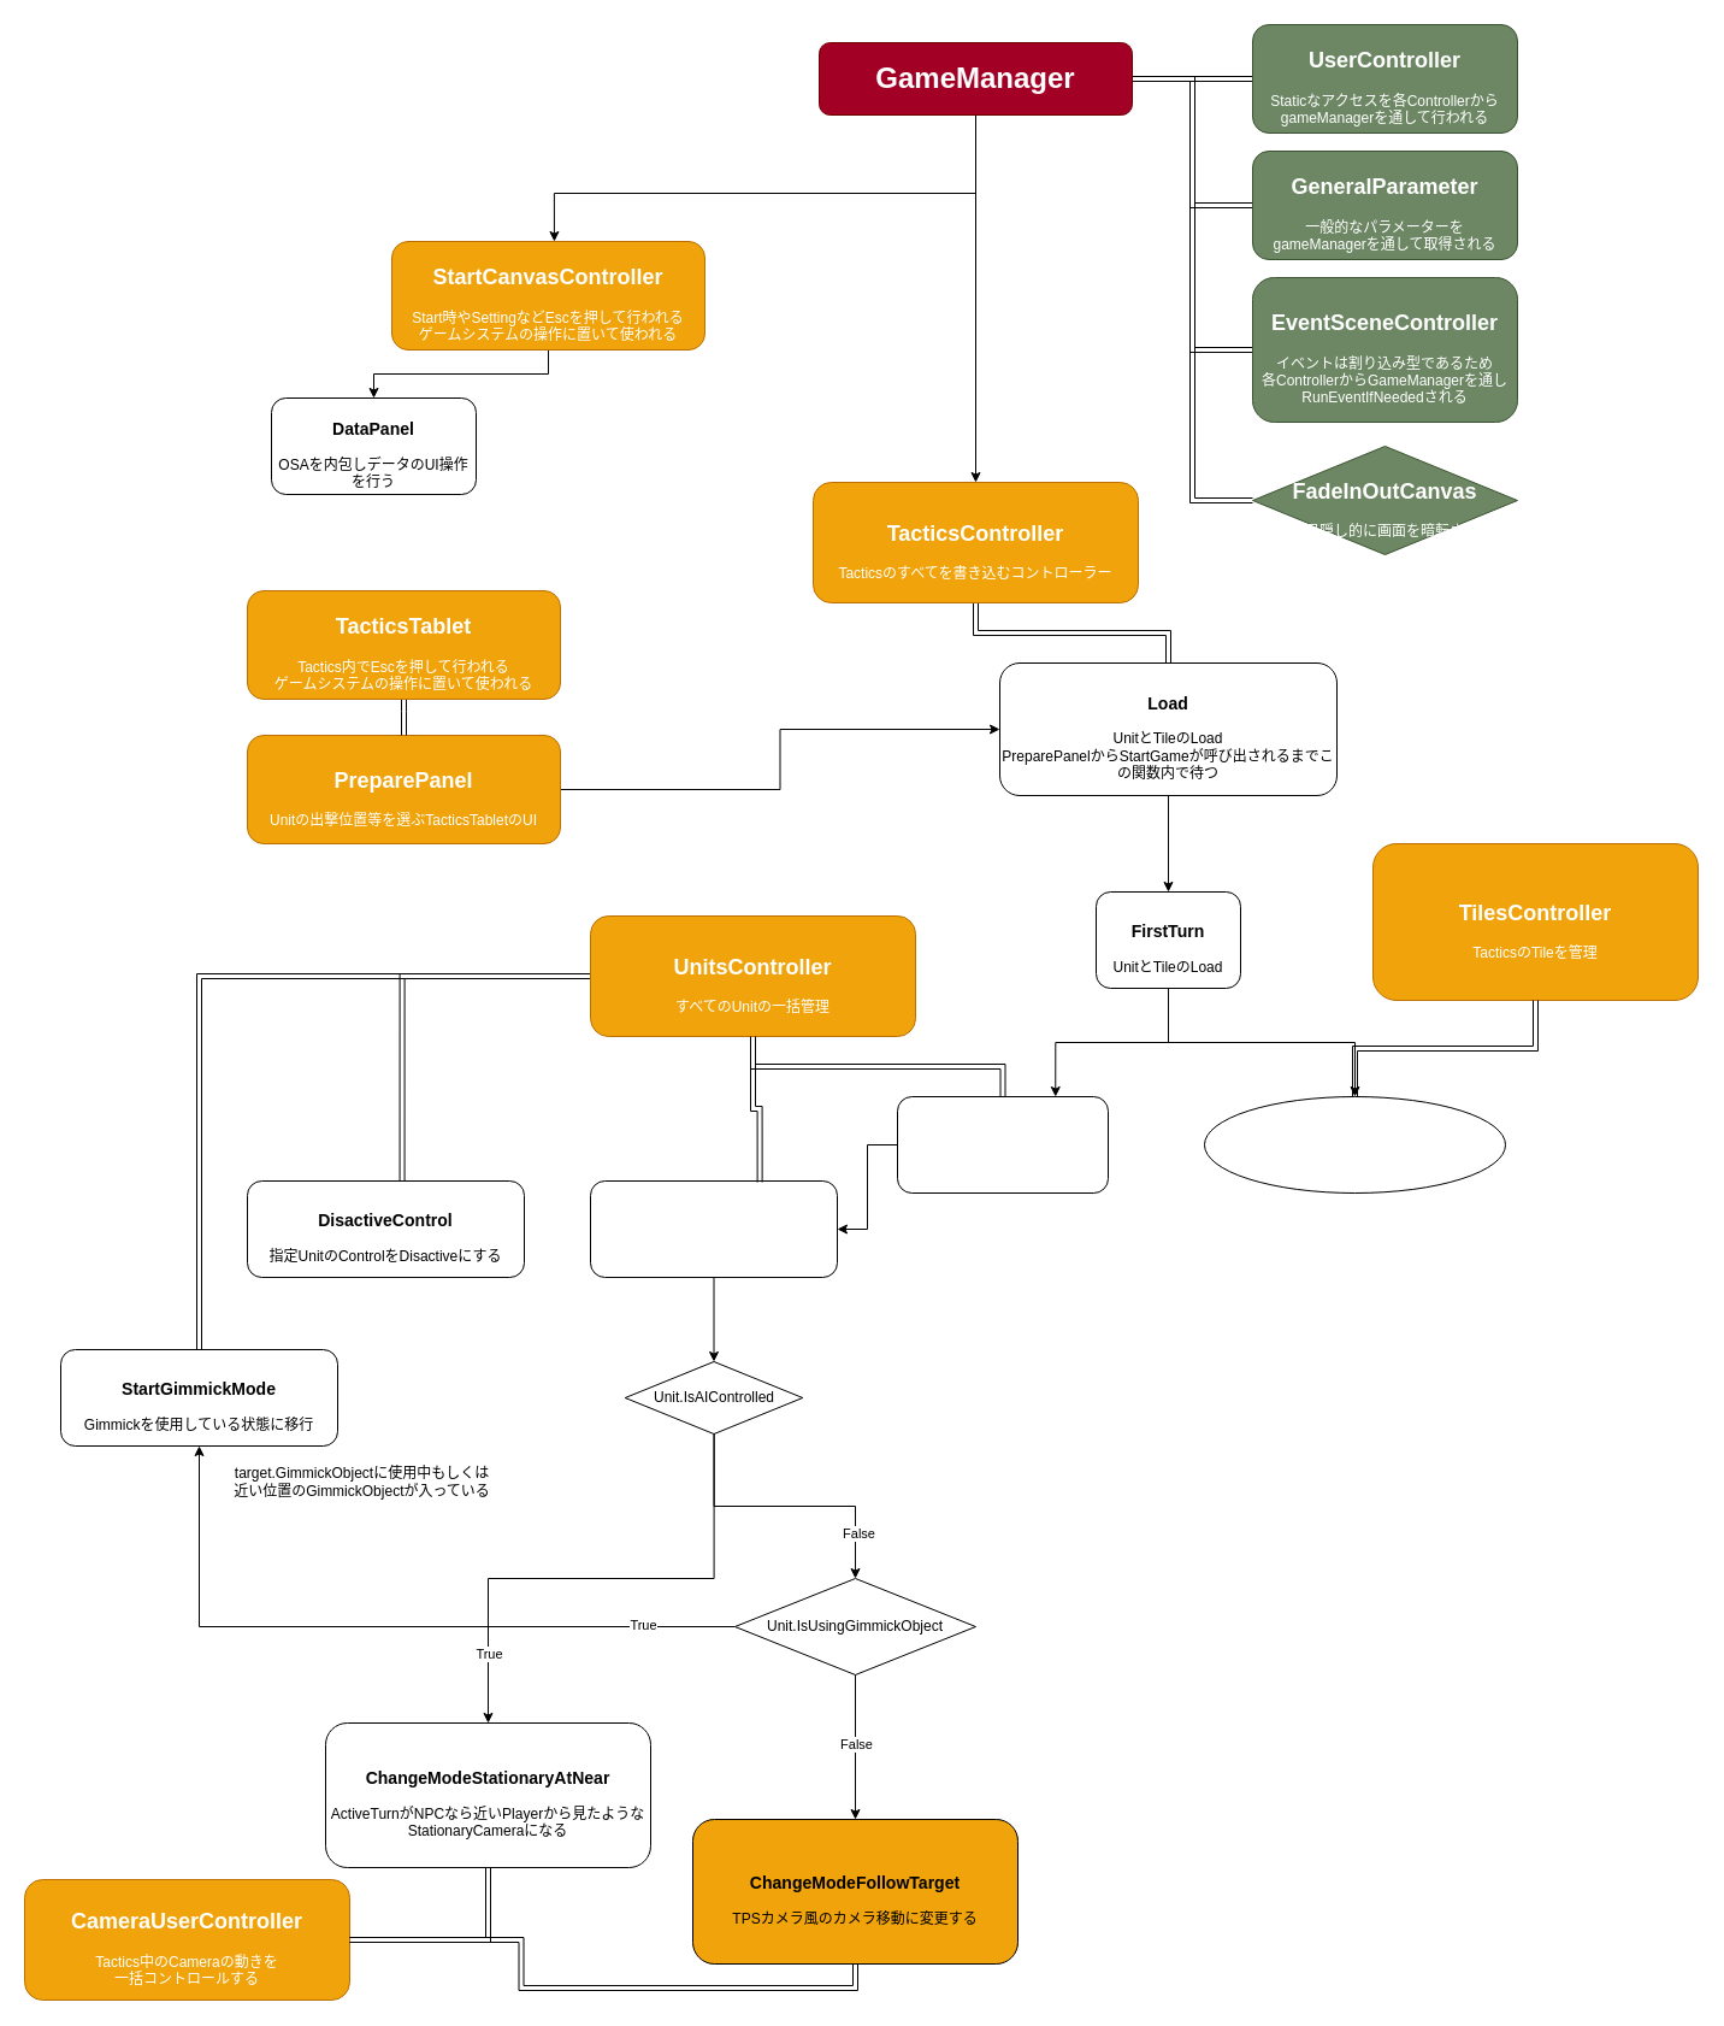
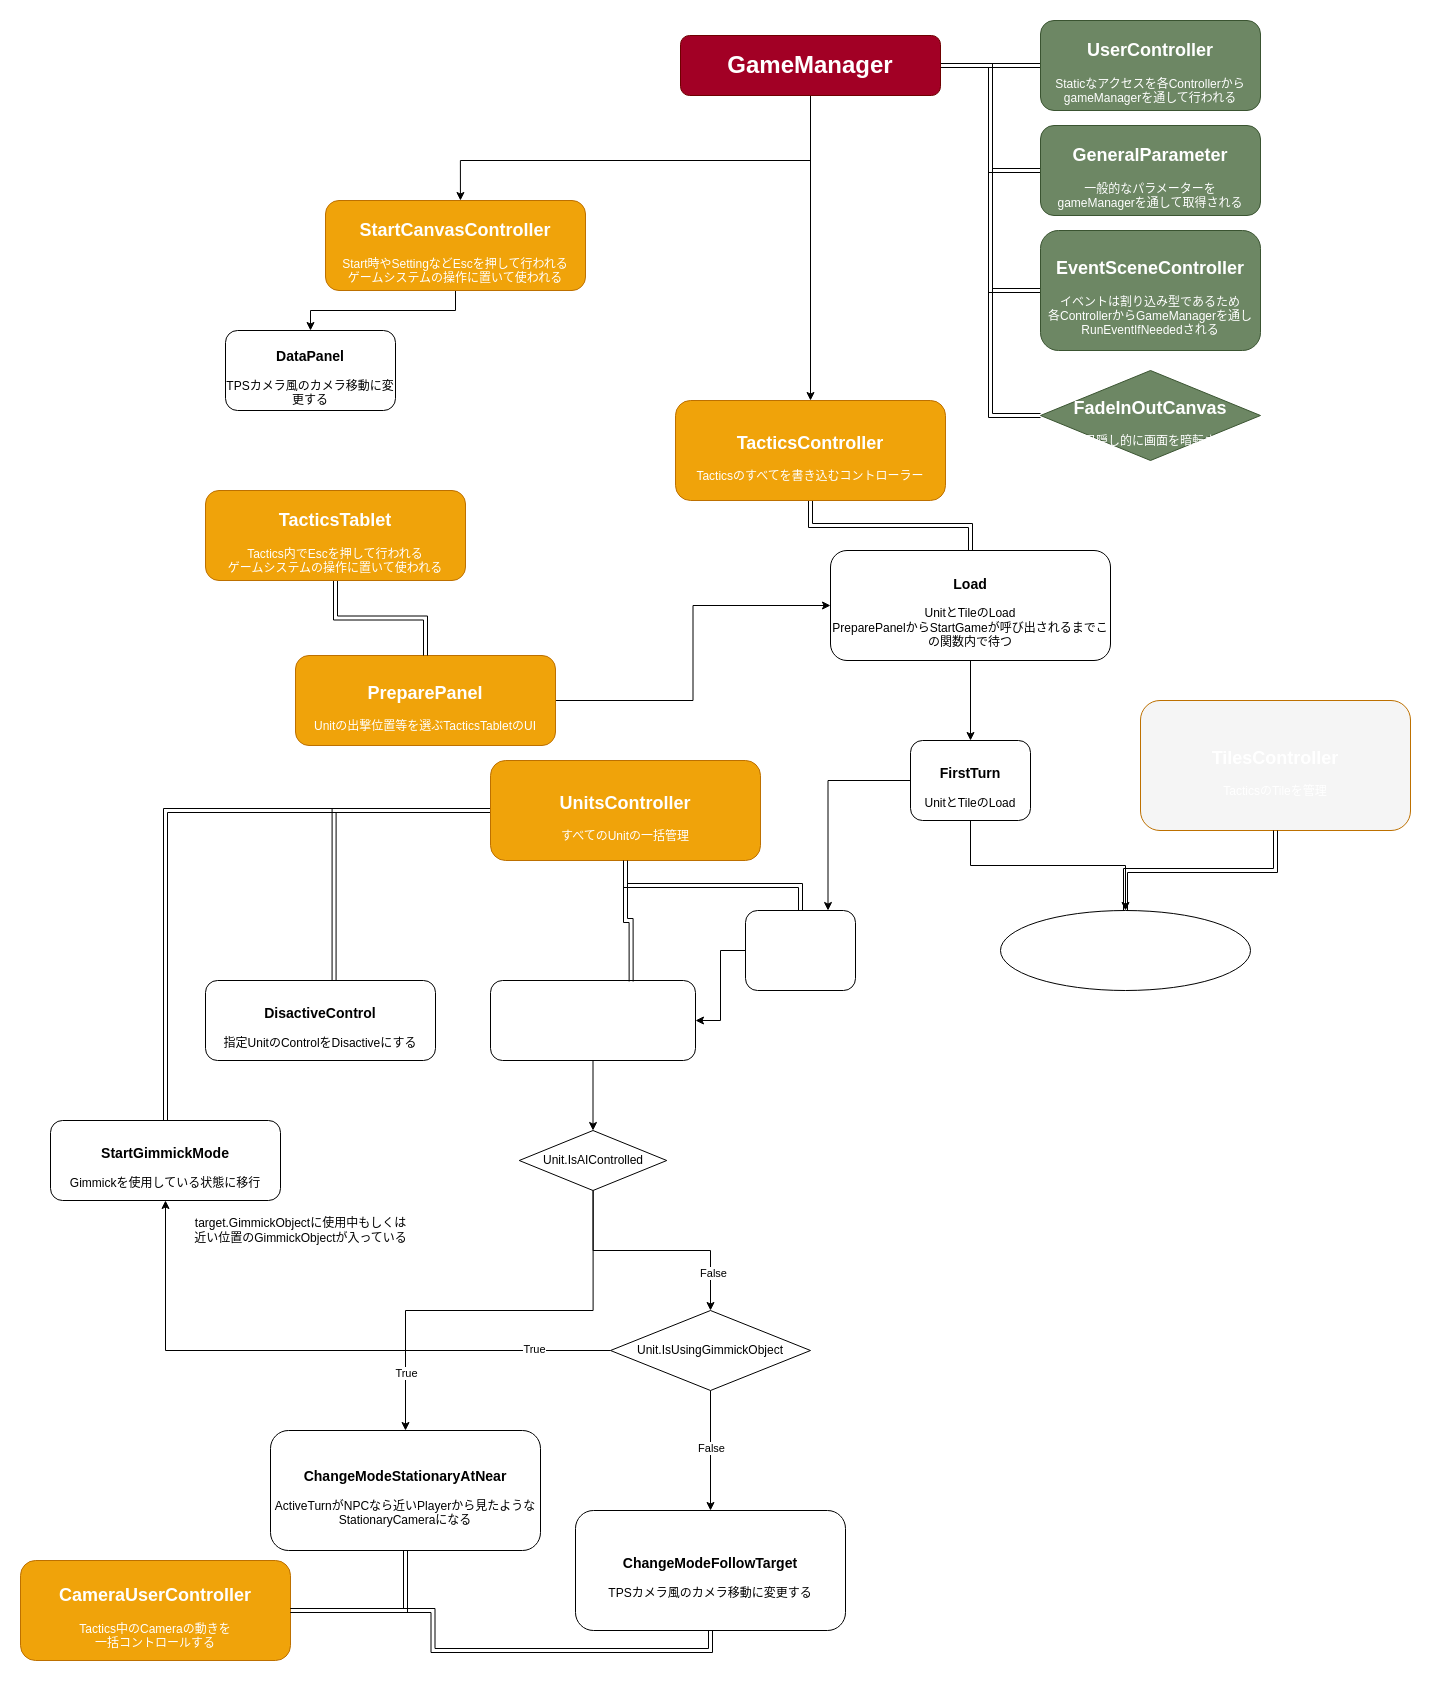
- <mxCell id="13" value="&lt;h3&gt;DataPanel&lt;/h3&gt;&lt;div&gt;OSAを内包しデータのUI操作を行う&lt;/div&gt;" style="rounded=1;whiteSpace=wrap;html=1;" parent="1" vertex="1"><mxGeometry x="225" y="330" width="170" height="80" as="geometry" /></mxCell>
+ <mxCell id="13" value="&lt;h3&gt;DataPanel&lt;/h3&gt;&lt;div&gt;TPSカメラ風のカメラ移動に変更する&lt;/div&gt;" style="rounded=1;whiteSpace=wrap;html=1;" parent="1" vertex="1"><mxGeometry x="225" y="330" width="170" height="80" as="geometry" /></mxCell>
- <mxCell id="54" value="&lt;h2&gt;&lt;font color=&quot;#ffffff&quot;&gt;PreparePanel&lt;/font&gt;&lt;/h2&gt;&lt;div&gt;&lt;font color=&quot;#ffffff&quot;&gt;Unitの出撃位置等を選ぶTacticsTabletのUI&lt;/font&gt;&lt;/div&gt;" style="rounded=1;whiteSpace=wrap;html=1;fillColor=#f0a30a;fontColor=#000000;strokeColor=#BD7000;" vertex="1" parent="1"><mxGeometry x="205" y="610" width="260" height="90" as="geometry" /></mxCell>
+ <mxCell id="54" value="&lt;h2&gt;&lt;font color=&quot;#ffffff&quot;&gt;PreparePanel&lt;/font&gt;&lt;/h2&gt;&lt;div&gt;&lt;font color=&quot;#ffffff&quot;&gt;Unitの出撃位置等を選ぶTacticsTabletのUI&lt;/font&gt;&lt;/div&gt;" style="rounded=1;whiteSpace=wrap;html=1;fillColor=#f0a30a;fontColor=#000000;strokeColor=#BD7000;" vertex="1" parent="1"><mxGeometry x="295" y="655" width="260" height="90" as="geometry" /></mxCell>
- <mxCell id="19" value="&lt;h2&gt;&lt;font color=&quot;#ffffff&quot;&gt;TilesController&lt;/font&gt;&lt;/h2&gt;&lt;div&gt;&lt;font color=&quot;#ffffff&quot;&gt;TacticsのTileを管理&lt;/font&gt;&lt;/div&gt;" style="rounded=1;whiteSpace=wrap;html=1;fillColor=#f0a30a;fontColor=#000000;strokeColor=#BD7000;" parent="1" vertex="1"><mxGeometry x="1140" y="700" width="270" height="130" as="geometry" /></mxCell>
+ <mxCell id="19" value="&lt;h2&gt;&lt;font color=&quot;#ffffff&quot;&gt;TilesController&lt;/font&gt;&lt;/h2&gt;&lt;div&gt;&lt;font color=&quot;#ffffff&quot;&gt;TacticsのTileを管理&lt;/font&gt;&lt;/div&gt;" style="rounded=1;whiteSpace=wrap;html=1;fillColor=#f5f5f5;fontColor=#000000;strokeColor=#BD7000;" parent="1" vertex="1"><mxGeometry x="1140" y="700" width="270" height="130" as="geometry" /></mxCell>
- <mxCell id="30" value="&lt;h3&gt;&lt;font color=&quot;#ffffff&quot;&gt;FirstTurn&lt;/font&gt;&lt;/h3&gt;&lt;div&gt;&lt;font color=&quot;#ffffff&quot;&gt;最初のターンを開始する&lt;/font&gt;&lt;br&gt;&lt;/div&gt;" style="rounded=1;whiteSpace=wrap;html=1;" parent="1" vertex="1"><mxGeometry x="745" y="910" width="175" height="80" as="geometry" /></mxCell>
+ <mxCell id="30" value="&lt;h3&gt;&lt;font color=&quot;#ffffff&quot;&gt;FirstTurn&lt;/font&gt;&lt;/h3&gt;&lt;div&gt;&lt;font color=&quot;#ffffff&quot;&gt;最初のターンを開始する&lt;/font&gt;&lt;br&gt;&lt;/div&gt;" style="rounded=1;whiteSpace=wrap;html=1;" parent="1" vertex="1"><mxGeometry x="745" y="910" width="110" height="80" as="geometry" /></mxCell>
- <mxCell id="38" value="&lt;h3&gt;ChangeModeFollowTarget&lt;br&gt;&lt;/h3&gt;&lt;div&gt;TPSカメラ風のカメラ移動に変更する&lt;/div&gt;" style="rounded=1;whiteSpace=wrap;html=1;fillColor=#f0a30a;" parent="1" vertex="1"><mxGeometry x="575" y="1510" width="270" height="120" as="geometry" /></mxCell>
+ <mxCell id="38" value="&lt;h3&gt;ChangeModeFollowTarget&lt;br&gt;&lt;/h3&gt;&lt;div&gt;TPSカメラ風のカメラ移動に変更する&lt;/div&gt;" style="rounded=1;whiteSpace=wrap;html=1;" parent="1" vertex="1"><mxGeometry x="575" y="1510" width="270" height="120" as="geometry" /></mxCell>
